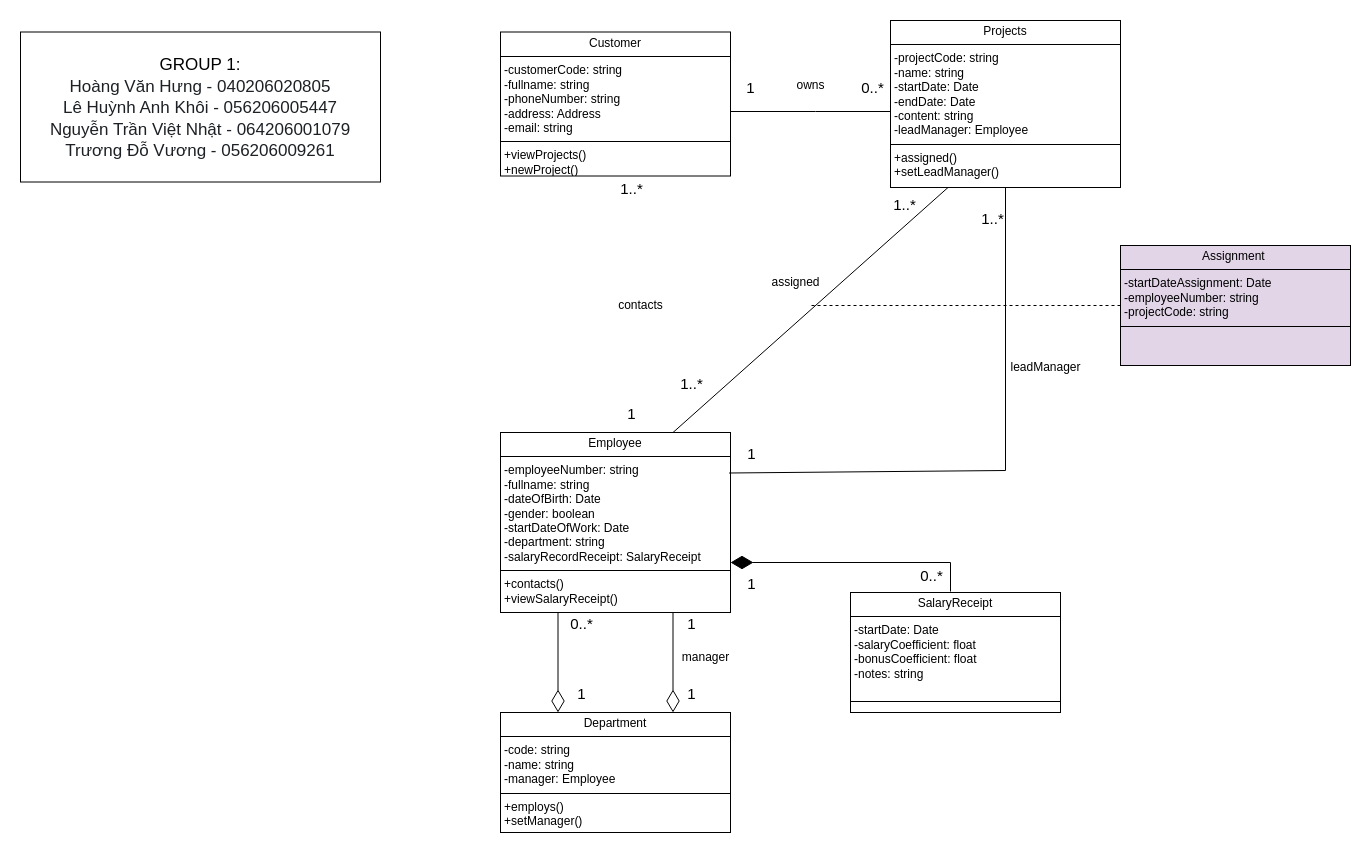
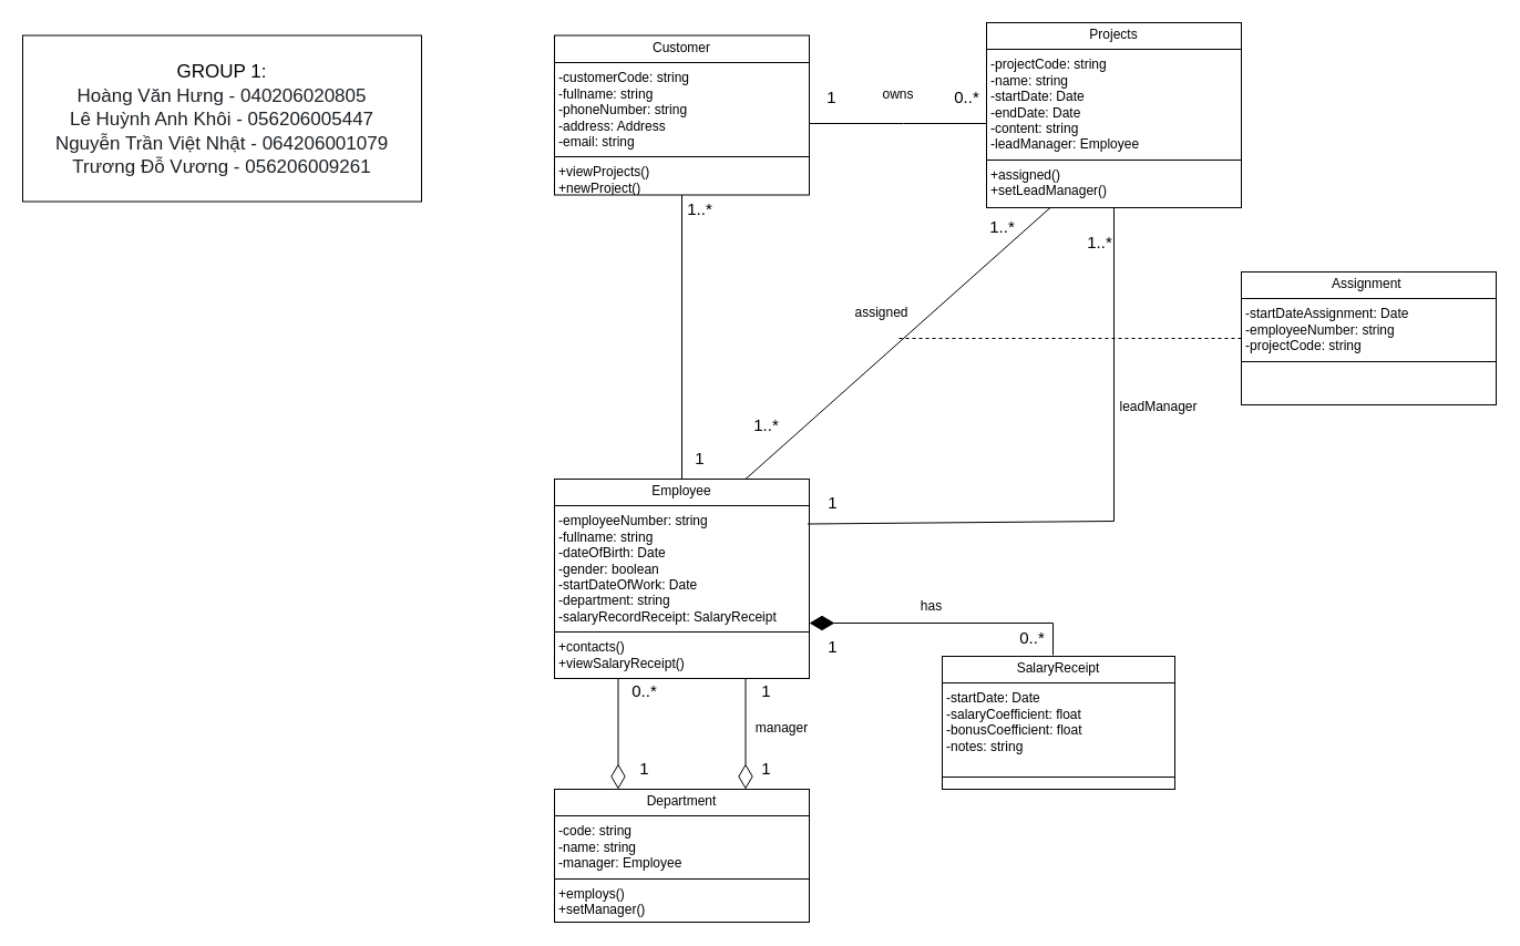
+ <mxCell id="8" style="edgeStyle=orthogonalEdgeStyle;rounded=0;orthogonalLoop=1;jettySize=auto;html=1;endArrow=none;endFill=0;" parent="1" source="9" target="3" edge="1"><mxGeometry relative="1" as="geometry" /></mxCell>
- <mxCell id="16" value="contacts" style="text;html=1;align=center;verticalAlign=middle;resizable=0;points=[];autosize=1;strokeColor=none;fillColor=none;" parent="1" vertex="1"><mxGeometry x="605" y="290" width="70" height="30" as="geometry" /></mxCell>
- <mxCell id="25" value="&lt;p style=&quot;margin:0px;margin-top:4px;text-align:center;&quot;&gt;Assignment&amp;nbsp;&lt;/p&gt;&lt;hr size=&quot;1&quot; style=&quot;border-style:solid;&quot;&gt;&lt;p style=&quot;margin:0px;margin-left:4px;&quot;&gt;-&lt;span style=&quot;background-color: transparent;&quot;&gt;startDateAssignment: Date&lt;/span&gt;&lt;br&gt;&lt;/p&gt;&lt;p style=&quot;margin:0px;margin-left:4px;&quot;&gt;&lt;span style=&quot;background-color: transparent;&quot;&gt;-employeeNumber: string&lt;/span&gt;&lt;/p&gt;&lt;p style=&quot;margin:0px;margin-left:4px;&quot;&gt;&lt;span style=&quot;background-color: transparent;&quot;&gt;-projectCode: string&lt;/span&gt;&lt;/p&gt;&lt;hr size=&quot;1&quot; style=&quot;border-style:solid;&quot;&gt;&lt;p style=&quot;margin:0px;margin-left:4px;&quot;&gt;&lt;br&gt;&lt;/p&gt;" style="verticalAlign=top;align=left;overflow=fill;html=1;whiteSpace=wrap;fillColor=#e1d5e7;" parent="1" vertex="1"><mxGeometry x="1120" y="245" width="230" height="120" as="geometry" /></mxCell>
+ <mxCell id="25" value="&lt;p style=&quot;margin:0px;margin-top:4px;text-align:center;&quot;&gt;Assignment&amp;nbsp;&lt;/p&gt;&lt;hr size=&quot;1&quot; style=&quot;border-style:solid;&quot;&gt;&lt;p style=&quot;margin:0px;margin-left:4px;&quot;&gt;-&lt;span style=&quot;background-color: transparent;&quot;&gt;startDateAssignment: Date&lt;/span&gt;&lt;br&gt;&lt;/p&gt;&lt;p style=&quot;margin:0px;margin-left:4px;&quot;&gt;&lt;span style=&quot;background-color: transparent;&quot;&gt;-employeeNumber: string&lt;/span&gt;&lt;/p&gt;&lt;p style=&quot;margin:0px;margin-left:4px;&quot;&gt;&lt;span style=&quot;background-color: transparent;&quot;&gt;-projectCode: string&lt;/span&gt;&lt;/p&gt;&lt;hr size=&quot;1&quot; style=&quot;border-style:solid;&quot;&gt;&lt;p style=&quot;margin:0px;margin-left:4px;&quot;&gt;&lt;br&gt;&lt;/p&gt;" style="verticalAlign=top;align=left;overflow=fill;html=1;whiteSpace=wrap;" parent="1" vertex="1"><mxGeometry x="1120" y="245" width="230" height="120" as="geometry" /></mxCell>
+ <mxCell id="17" value="has" style="text;html=1;align=center;verticalAlign=middle;resizable=0;points=[];autosize=1;strokeColor=none;fillColor=none;" parent="1" vertex="1"><mxGeometry x="820" y="532" width="40" height="30" as="geometry" /></mxCell>
